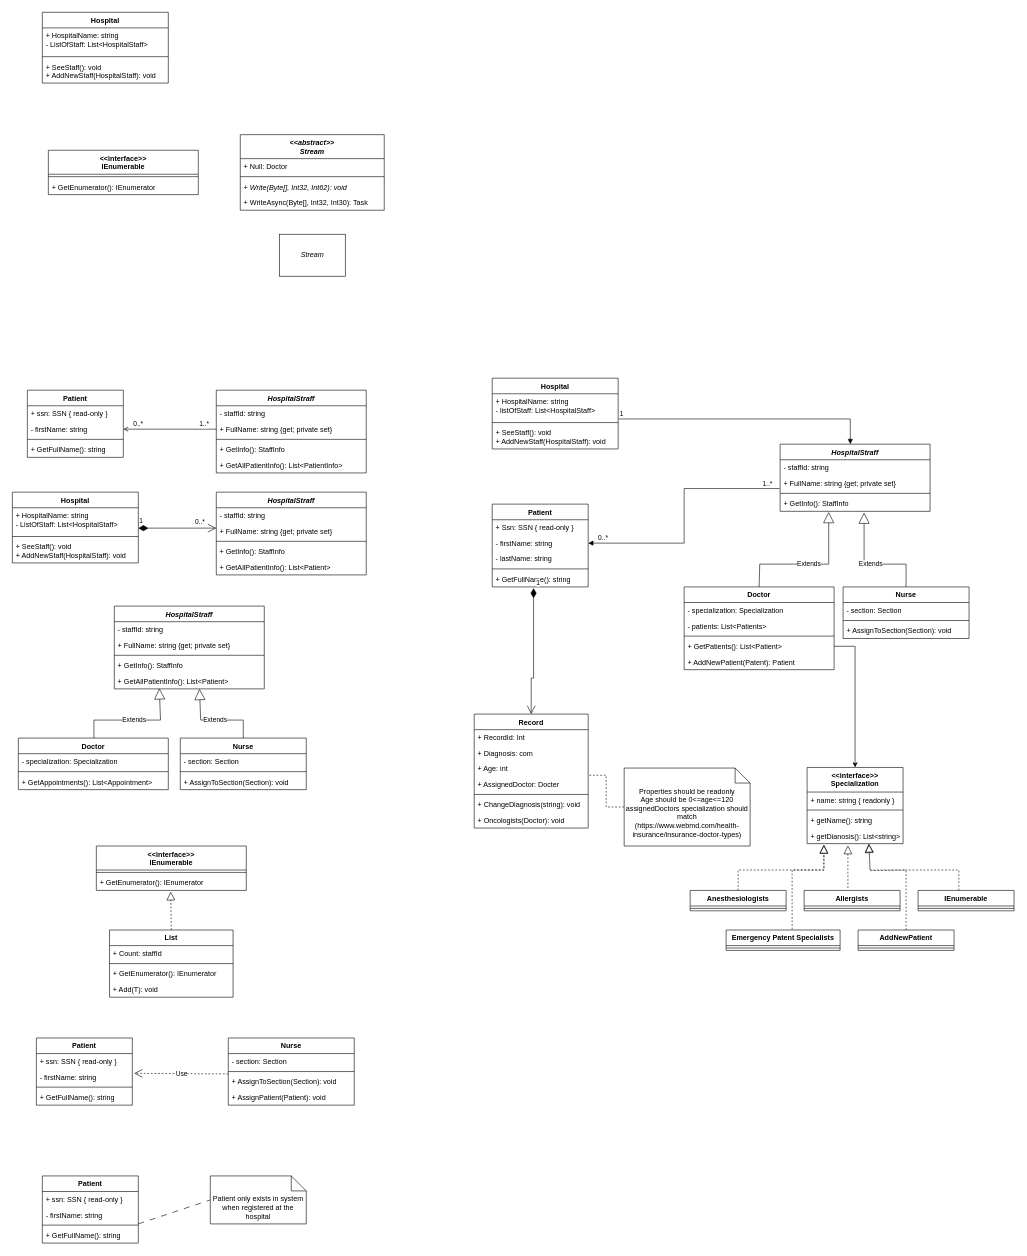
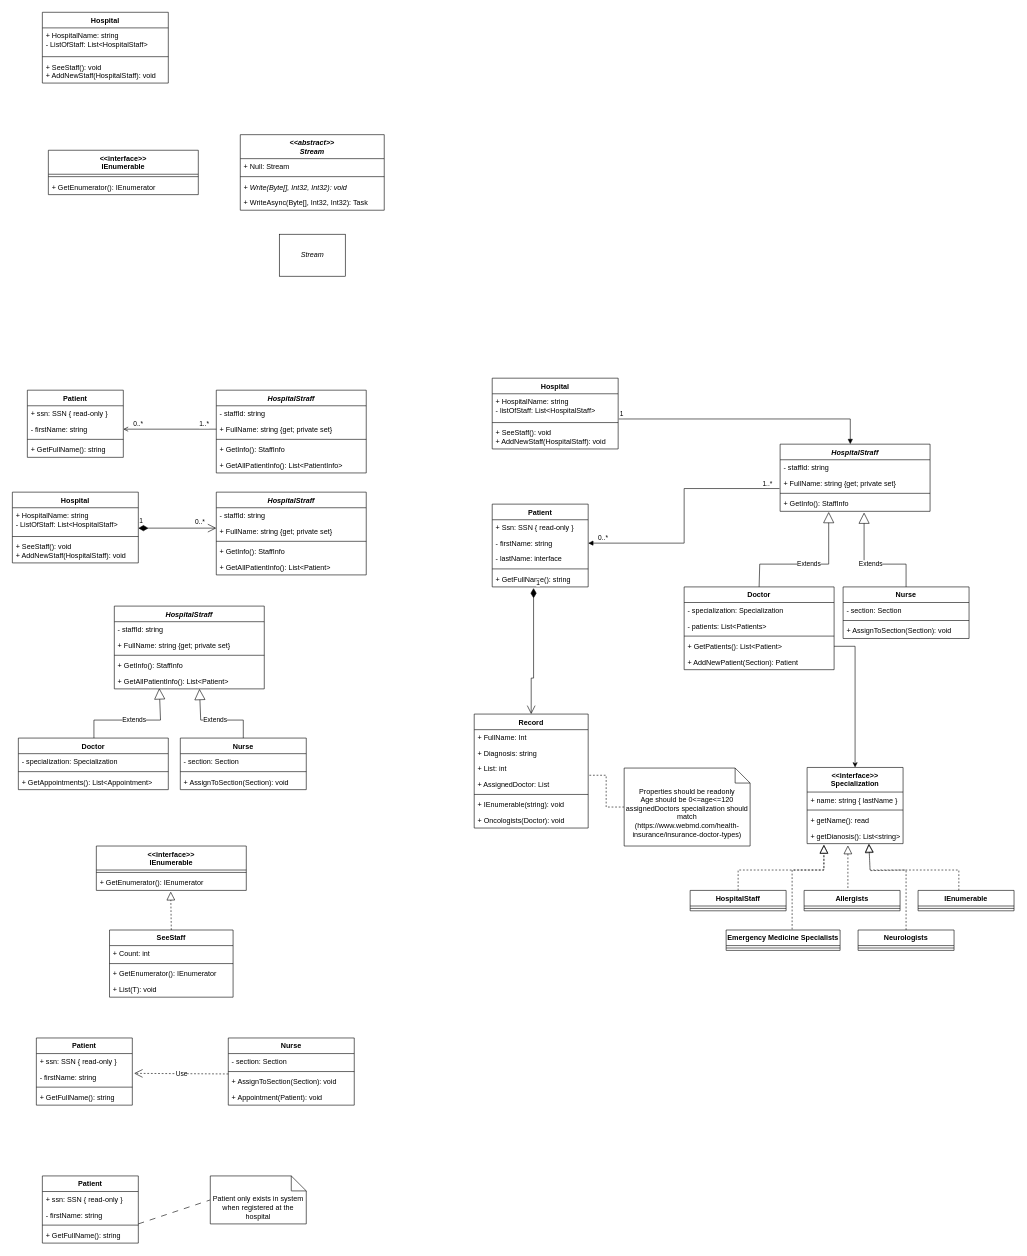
- <mxCell id="10" value="+ Null: Doctor" style="text;strokeColor=none;fillColor=none;align=left;verticalAlign=top;spacingLeft=4;spacingRight=4;overflow=hidden;rotatable=0;points=[[0,0.5],[1,0.5]];portConstraint=eastwest;" parent="9" vertex="1"><mxGeometry y="40" width="240" height="26" as="geometry" /></mxCell>
+ <mxCell id="10" value="+ Null: Stream" style="text;strokeColor=none;fillColor=none;align=left;verticalAlign=top;spacingLeft=4;spacingRight=4;overflow=hidden;rotatable=0;points=[[0,0.5],[1,0.5]];portConstraint=eastwest;" parent="9" vertex="1"><mxGeometry y="40" width="240" height="26" as="geometry" /></mxCell>
- <mxCell id="12" value="+ Write(Byte[], Int32, Int62): void" style="text;strokeColor=none;fillColor=none;align=left;verticalAlign=top;spacingLeft=4;spacingRight=4;overflow=hidden;rotatable=0;points=[[0,0.5],[1,0.5]];portConstraint=eastwest;fontStyle=2" parent="9" vertex="1"><mxGeometry y="74" width="240" height="26" as="geometry" /></mxCell>
+ <mxCell id="12" value="+ Write(Byte[], Int32, Int32): void" style="text;strokeColor=none;fillColor=none;align=left;verticalAlign=top;spacingLeft=4;spacingRight=4;overflow=hidden;rotatable=0;points=[[0,0.5],[1,0.5]];portConstraint=eastwest;fontStyle=2" parent="9" vertex="1"><mxGeometry y="74" width="240" height="26" as="geometry" /></mxCell>
- <mxCell id="13" value="+ WriteAsync(Byte[], Int32, Int30): Task" style="text;strokeColor=none;fillColor=none;align=left;verticalAlign=top;spacingLeft=4;spacingRight=4;overflow=hidden;rotatable=0;points=[[0,0.5],[1,0.5]];portConstraint=eastwest;" parent="9" vertex="1"><mxGeometry y="100" width="240" height="26" as="geometry" /></mxCell>
+ <mxCell id="13" value="+ WriteAsync(Byte[], Int32, Int32): Task" style="text;strokeColor=none;fillColor=none;align=left;verticalAlign=top;spacingLeft=4;spacingRight=4;overflow=hidden;rotatable=0;points=[[0,0.5],[1,0.5]];portConstraint=eastwest;" parent="9" vertex="1"><mxGeometry y="100" width="240" height="26" as="geometry" /></mxCell>
- <mxCell id="104" value="- lastName: string" style="text;strokeColor=none;fillColor=none;align=left;verticalAlign=top;spacingLeft=4;spacingRight=4;overflow=hidden;rotatable=0;points=[[0,0.5],[1,0.5]];portConstraint=eastwest;" parent="101" vertex="1"><mxGeometry y="78" width="160" height="26" as="geometry" /></mxCell>
+ <mxCell id="104" value="- lastName: interface" style="text;strokeColor=none;fillColor=none;align=left;verticalAlign=top;spacingLeft=4;spacingRight=4;overflow=hidden;rotatable=0;points=[[0,0.5],[1,0.5]];portConstraint=eastwest;" parent="101" vertex="1"><mxGeometry y="78" width="160" height="26" as="geometry" /></mxCell>
- <mxCell id="94" value="+ AddNewPatient(Patent): Patient" style="text;strokeColor=none;fillColor=none;align=left;verticalAlign=top;spacingLeft=4;spacingRight=4;overflow=hidden;rotatable=0;points=[[0,0.5],[1,0.5]];portConstraint=eastwest;" parent="89" vertex="1"><mxGeometry y="112" width="250" height="26" as="geometry" /></mxCell>
+ <mxCell id="94" value="+ AddNewPatient(Section): Patient" style="text;strokeColor=none;fillColor=none;align=left;verticalAlign=top;spacingLeft=4;spacingRight=4;overflow=hidden;rotatable=0;points=[[0,0.5],[1,0.5]];portConstraint=eastwest;" parent="89" vertex="1"><mxGeometry y="112" width="250" height="26" as="geometry" /></mxCell>
- <mxCell id="117" value="+ RecordId: Int" style="text;strokeColor=none;fillColor=none;align=left;verticalAlign=top;spacingLeft=4;spacingRight=4;overflow=hidden;rotatable=0;points=[[0,0.5],[1,0.5]];portConstraint=eastwest;" parent="116" vertex="1"><mxGeometry y="26" width="190" height="26" as="geometry" /></mxCell>
+ <mxCell id="117" value="+ FullName: Int" style="text;strokeColor=none;fillColor=none;align=left;verticalAlign=top;spacingLeft=4;spacingRight=4;overflow=hidden;rotatable=0;points=[[0,0.5],[1,0.5]];portConstraint=eastwest;" parent="116" vertex="1"><mxGeometry y="26" width="190" height="26" as="geometry" /></mxCell>
- <mxCell id="118" value="+ Diagnosis: com" style="text;strokeColor=none;fillColor=none;align=left;verticalAlign=top;spacingLeft=4;spacingRight=4;overflow=hidden;rotatable=0;points=[[0,0.5],[1,0.5]];portConstraint=eastwest;" parent="116" vertex="1"><mxGeometry y="52" width="190" height="26" as="geometry" /></mxCell>
+ <mxCell id="118" value="+ Diagnosis: string" style="text;strokeColor=none;fillColor=none;align=left;verticalAlign=top;spacingLeft=4;spacingRight=4;overflow=hidden;rotatable=0;points=[[0,0.5],[1,0.5]];portConstraint=eastwest;" parent="116" vertex="1"><mxGeometry y="52" width="190" height="26" as="geometry" /></mxCell>
- <mxCell id="119" value="+ Age: int" style="text;strokeColor=none;fillColor=none;align=left;verticalAlign=top;spacingLeft=4;spacingRight=4;overflow=hidden;rotatable=0;points=[[0,0.5],[1,0.5]];portConstraint=eastwest;" parent="116" vertex="1"><mxGeometry y="78" width="190" height="26" as="geometry" /></mxCell>
+ <mxCell id="119" value="+ List: int" style="text;strokeColor=none;fillColor=none;align=left;verticalAlign=top;spacingLeft=4;spacingRight=4;overflow=hidden;rotatable=0;points=[[0,0.5],[1,0.5]];portConstraint=eastwest;" parent="116" vertex="1"><mxGeometry y="78" width="190" height="26" as="geometry" /></mxCell>
- <mxCell id="120" value="+ AssignedDoctor: Docter" style="text;strokeColor=none;fillColor=none;align=left;verticalAlign=top;spacingLeft=4;spacingRight=4;overflow=hidden;rotatable=0;points=[[0,0.5],[1,0.5]];portConstraint=eastwest;" parent="116" vertex="1"><mxGeometry y="104" width="190" height="26" as="geometry" /></mxCell>
+ <mxCell id="120" value="+ AssignedDoctor: List" style="text;strokeColor=none;fillColor=none;align=left;verticalAlign=top;spacingLeft=4;spacingRight=4;overflow=hidden;rotatable=0;points=[[0,0.5],[1,0.5]];portConstraint=eastwest;" parent="116" vertex="1"><mxGeometry y="104" width="190" height="26" as="geometry" /></mxCell>
- <mxCell id="128" value="+ name: string { readonly }" style="text;strokeColor=none;fillColor=none;align=left;verticalAlign=top;spacingLeft=4;spacingRight=4;overflow=hidden;rotatable=0;points=[[0,0.5],[1,0.5]];portConstraint=eastwest;" parent="127" vertex="1"><mxGeometry y="41" width="160" height="26" as="geometry" /></mxCell>
+ <mxCell id="128" value="+ name: string { lastName }" style="text;strokeColor=none;fillColor=none;align=left;verticalAlign=top;spacingLeft=4;spacingRight=4;overflow=hidden;rotatable=0;points=[[0,0.5],[1,0.5]];portConstraint=eastwest;" parent="127" vertex="1"><mxGeometry y="41" width="160" height="26" as="geometry" /></mxCell>
- <mxCell id="122" value="+ ChangeDiagnosis(string): void" style="text;strokeColor=none;fillColor=none;align=left;verticalAlign=top;spacingLeft=4;spacingRight=4;overflow=hidden;rotatable=0;points=[[0,0.5],[1,0.5]];portConstraint=eastwest;" parent="116" vertex="1"><mxGeometry y="138" width="190" height="26" as="geometry" /></mxCell>
+ <mxCell id="122" value="+ IEnumerable(string): void" style="text;strokeColor=none;fillColor=none;align=left;verticalAlign=top;spacingLeft=4;spacingRight=4;overflow=hidden;rotatable=0;points=[[0,0.5],[1,0.5]];portConstraint=eastwest;" parent="116" vertex="1"><mxGeometry y="138" width="190" height="26" as="geometry" /></mxCell>
- <mxCell id="130" value="+ getName(): string" style="text;strokeColor=none;fillColor=none;align=left;verticalAlign=top;spacingLeft=4;spacingRight=4;overflow=hidden;rotatable=0;points=[[0,0.5],[1,0.5]];portConstraint=eastwest;" parent="127" vertex="1"><mxGeometry y="75" width="160" height="26" as="geometry" /></mxCell>
+ <mxCell id="130" value="+ getName(): read" style="text;strokeColor=none;fillColor=none;align=left;verticalAlign=top;spacingLeft=4;spacingRight=4;overflow=hidden;rotatable=0;points=[[0,0.5],[1,0.5]];portConstraint=eastwest;" parent="127" vertex="1"><mxGeometry y="75" width="160" height="26" as="geometry" /></mxCell>
- <mxCell id="135" value="Anesthesiologists" style="swimlane;fontStyle=1;align=center;verticalAlign=top;childLayout=stackLayout;horizontal=1;startSize=26;horizontalStack=0;resizeParent=1;resizeParentMax=0;resizeLast=0;collapsible=1;marginBottom=0;" parent="1" vertex="1"><mxGeometry x="1150" y="1484" width="160" height="34" as="geometry" /></mxCell>
+ <mxCell id="135" value="HospitalStaff" style="swimlane;fontStyle=1;align=center;verticalAlign=top;childLayout=stackLayout;horizontal=1;startSize=26;horizontalStack=0;resizeParent=1;resizeParentMax=0;resizeLast=0;collapsible=1;marginBottom=0;" parent="1" vertex="1"><mxGeometry x="1150" y="1484" width="160" height="34" as="geometry" /></mxCell>
- <mxCell id="60" value="List" style="swimlane;fontStyle=1;align=center;verticalAlign=top;childLayout=stackLayout;horizontal=1;startSize=26;horizontalStack=0;resizeParent=1;resizeParentMax=0;resizeLast=0;collapsible=1;marginBottom=0;" parent="1" vertex="1"><mxGeometry x="182" y="1550" width="206" height="112" as="geometry" /></mxCell>
+ <mxCell id="60" value="SeeStaff" style="swimlane;fontStyle=1;align=center;verticalAlign=top;childLayout=stackLayout;horizontal=1;startSize=26;horizontalStack=0;resizeParent=1;resizeParentMax=0;resizeLast=0;collapsible=1;marginBottom=0;" parent="1" vertex="1"><mxGeometry x="182" y="1550" width="206" height="112" as="geometry" /></mxCell>
- <mxCell id="137" value="Emergency Patent Specialists" style="swimlane;fontStyle=1;align=center;verticalAlign=top;childLayout=stackLayout;horizontal=1;startSize=26;horizontalStack=0;resizeParent=1;resizeParentMax=0;resizeLast=0;collapsible=1;marginBottom=0;" parent="1" vertex="1"><mxGeometry x="1210" y="1550" width="190" height="34" as="geometry" /></mxCell>
+ <mxCell id="137" value="Emergency Medicine Specialists" style="swimlane;fontStyle=1;align=center;verticalAlign=top;childLayout=stackLayout;horizontal=1;startSize=26;horizontalStack=0;resizeParent=1;resizeParentMax=0;resizeLast=0;collapsible=1;marginBottom=0;" parent="1" vertex="1"><mxGeometry x="1210" y="1550" width="190" height="34" as="geometry" /></mxCell>
- <mxCell id="139" value="AddNewPatient" style="swimlane;fontStyle=1;align=center;verticalAlign=top;childLayout=stackLayout;horizontal=1;startSize=26;horizontalStack=0;resizeParent=1;resizeParentMax=0;resizeLast=0;collapsible=1;marginBottom=0;" parent="1" vertex="1"><mxGeometry x="1430" y="1550" width="160" height="34" as="geometry" /></mxCell>
+ <mxCell id="139" value="Neurologists" style="swimlane;fontStyle=1;align=center;verticalAlign=top;childLayout=stackLayout;horizontal=1;startSize=26;horizontalStack=0;resizeParent=1;resizeParentMax=0;resizeLast=0;collapsible=1;marginBottom=0;" parent="1" vertex="1"><mxGeometry x="1430" y="1550" width="160" height="34" as="geometry" /></mxCell>
- <mxCell id="61" value="+ Count: staffId" style="text;strokeColor=none;fillColor=none;align=left;verticalAlign=top;spacingLeft=4;spacingRight=4;overflow=hidden;rotatable=0;points=[[0,0.5],[1,0.5]];portConstraint=eastwest;" parent="60" vertex="1"><mxGeometry y="26" width="206" height="26" as="geometry" /></mxCell>
+ <mxCell id="61" value="+ Count: int" style="text;strokeColor=none;fillColor=none;align=left;verticalAlign=top;spacingLeft=4;spacingRight=4;overflow=hidden;rotatable=0;points=[[0,0.5],[1,0.5]];portConstraint=eastwest;" parent="60" vertex="1"><mxGeometry y="26" width="206" height="26" as="geometry" /></mxCell>
- <mxCell id="64" value="+ Add(T): void" style="text;strokeColor=none;fillColor=none;align=left;verticalAlign=top;spacingLeft=4;spacingRight=4;overflow=hidden;rotatable=0;points=[[0,0.5],[1,0.5]];portConstraint=eastwest;" parent="60" vertex="1"><mxGeometry y="86" width="206" height="26" as="geometry" /></mxCell>
+ <mxCell id="64" value="+ List(T): void" style="text;strokeColor=none;fillColor=none;align=left;verticalAlign=top;spacingLeft=4;spacingRight=4;overflow=hidden;rotatable=0;points=[[0,0.5],[1,0.5]];portConstraint=eastwest;" parent="60" vertex="1"><mxGeometry y="86" width="206" height="26" as="geometry" /></mxCell>
- <mxCell id="70" value="+ AssignPatient(Patient): void" style="text;strokeColor=none;fillColor=none;align=left;verticalAlign=top;spacingLeft=4;spacingRight=4;overflow=hidden;rotatable=0;points=[[0,0.5],[1,0.5]];portConstraint=eastwest;" parent="66" vertex="1"><mxGeometry y="86" width="210" height="26" as="geometry" /></mxCell>
+ <mxCell id="70" value="+ Appointment(Patient): void" style="text;strokeColor=none;fillColor=none;align=left;verticalAlign=top;spacingLeft=4;spacingRight=4;overflow=hidden;rotatable=0;points=[[0,0.5],[1,0.5]];portConstraint=eastwest;" parent="66" vertex="1"><mxGeometry y="86" width="210" height="26" as="geometry" /></mxCell>
